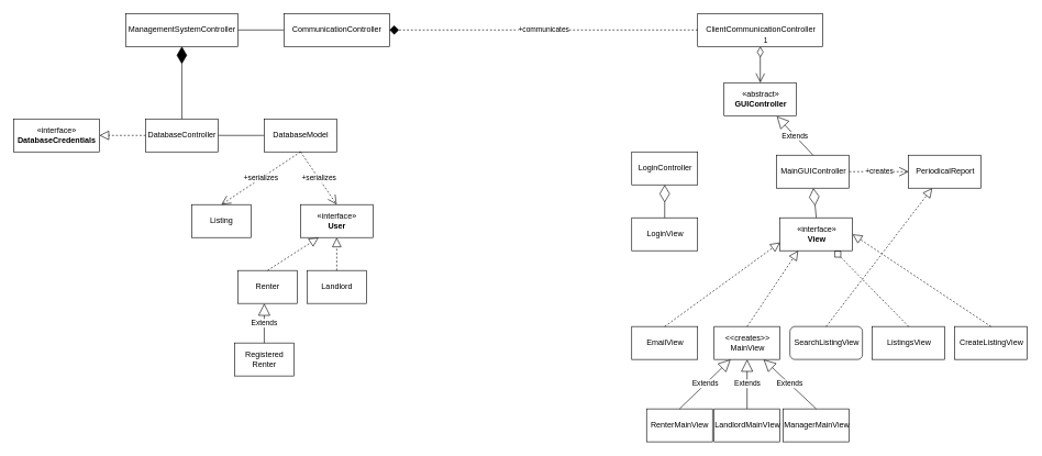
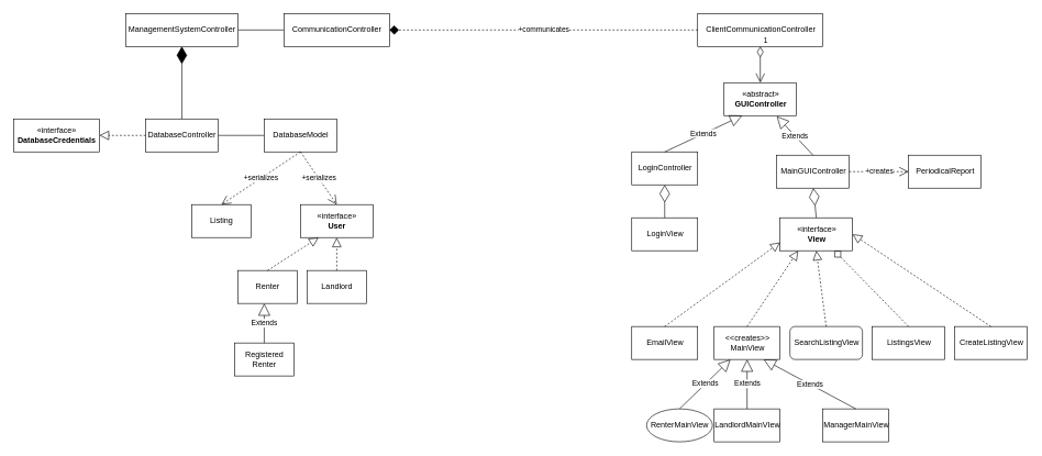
+ <mxCell id="17" value="Extends" style="endArrow=block;endSize=16;endFill=0;html=1;entryX=0.25;entryY=1;entryDx=0;entryDy=0;exitX=0.5;exitY=0;exitDx=0;exitDy=0;" edge="1" parent="1" source="13" target="15"><mxGeometry width="160" relative="1" as="geometry"><mxPoint x="897.5" y="215" as="sourcePoint" /><mxPoint x="1057.5" y="215" as="targetPoint" /></mxGeometry></mxCell>
- <mxCell id="26" value="" style="endArrow=block;dashed=1;endFill=0;endSize=12;html=1;exitX=0.5;exitY=0;exitDx=0;exitDy=0;" edge="1" parent="1" source="22" target="43"><mxGeometry width="160" relative="1" as="geometry"><mxPoint x="1137.5" y="505" as="sourcePoint" /><mxPoint x="1142.5" y="415" as="targetPoint" /></mxGeometry></mxCell>
+ <mxCell id="26" value="" style="endArrow=block;dashed=1;endFill=0;endSize=12;html=1;entryX=0.5;entryY=1;entryDx=0;entryDy=0;exitX=0.5;exitY=0;exitDx=0;exitDy=0;" edge="1" parent="1" source="22" target="20"><mxGeometry width="160" relative="1" as="geometry"><mxPoint x="1137.5" y="505" as="sourcePoint" /><mxPoint x="1142.5" y="415" as="targetPoint" /></mxGeometry></mxCell>
- <mxCell id="45" value="RenterMainView" style="html=1;" vertex="1" parent="1"><mxGeometry x="980" y="620" width="100" height="50" as="geometry" /></mxCell>
+ <mxCell id="45" value="RenterMainView" style="ellipse;html=1;" vertex="1" parent="1"><mxGeometry x="980" y="620" width="100" height="50" as="geometry" /></mxCell>
- <mxCell id="49" value="ManagerMainView" style="html=1;" vertex="1" parent="1"><mxGeometry x="1187.5" y="620" width="100" height="50" as="geometry" /></mxCell>
+ <mxCell id="49" value="ManagerMainView" style="html=1;" vertex="1" parent="1"><mxGeometry x="1247.5" y="620" width="100" height="50" as="geometry" /></mxCell>
